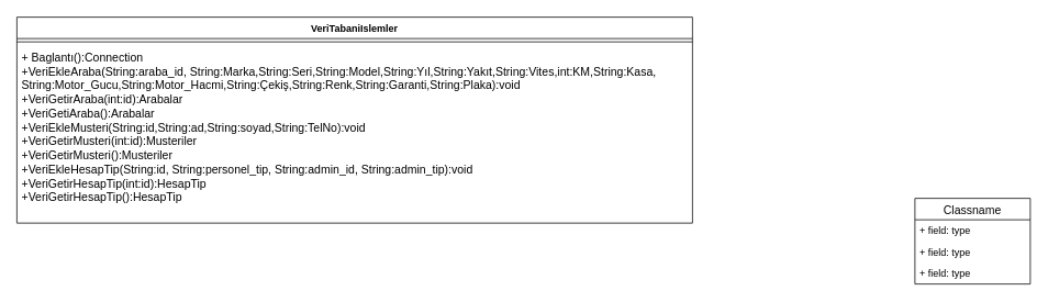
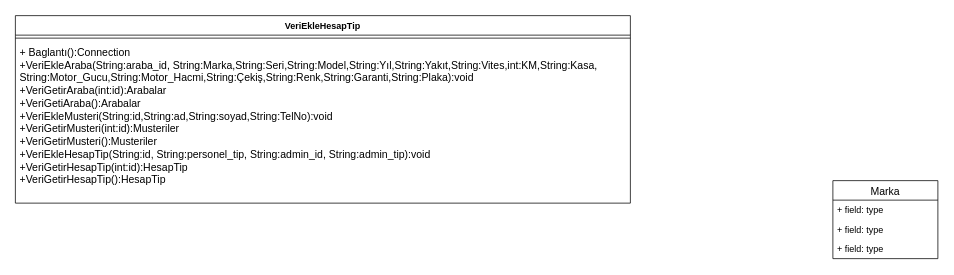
- <mxCell id="2" value="VeriTabaniIslemler" style="swimlane;fontStyle=1;align=center;verticalAlign=top;childLayout=stackLayout;horizontal=1;startSize=26;horizontalStack=0;resizeParent=1;resizeParentMax=0;resizeLast=0;collapsible=1;marginBottom=0;" vertex="1" parent="1"><mxGeometry x="20" y="20" width="820" height="250" as="geometry" /></mxCell>
+ <mxCell id="2" value="VeriEkleHesapTip" style="swimlane;fontStyle=1;align=center;verticalAlign=top;childLayout=stackLayout;horizontal=1;startSize=26;horizontalStack=0;resizeParent=1;resizeParentMax=0;resizeLast=0;collapsible=1;marginBottom=0;" vertex="1" parent="1"><mxGeometry x="20" y="20" width="820" height="250" as="geometry" /></mxCell>
- <mxCell id="7" value="Classname" style="swimlane;fontStyle=0;childLayout=stackLayout;horizontal=1;startSize=26;fillColor=none;horizontalStack=0;resizeParent=1;resizeParentMax=0;resizeLast=0;collapsible=1;marginBottom=0;fontSize=14;" vertex="1" parent="1"><mxGeometry x="1110" y="240" width="140" height="104" as="geometry" /></mxCell>
+ <mxCell id="7" value="Marka" style="swimlane;fontStyle=0;childLayout=stackLayout;horizontal=1;startSize=26;fillColor=none;horizontalStack=0;resizeParent=1;resizeParentMax=0;resizeLast=0;collapsible=1;marginBottom=0;fontSize=14;" vertex="1" parent="1"><mxGeometry x="1110" y="240" width="140" height="104" as="geometry" /></mxCell>
